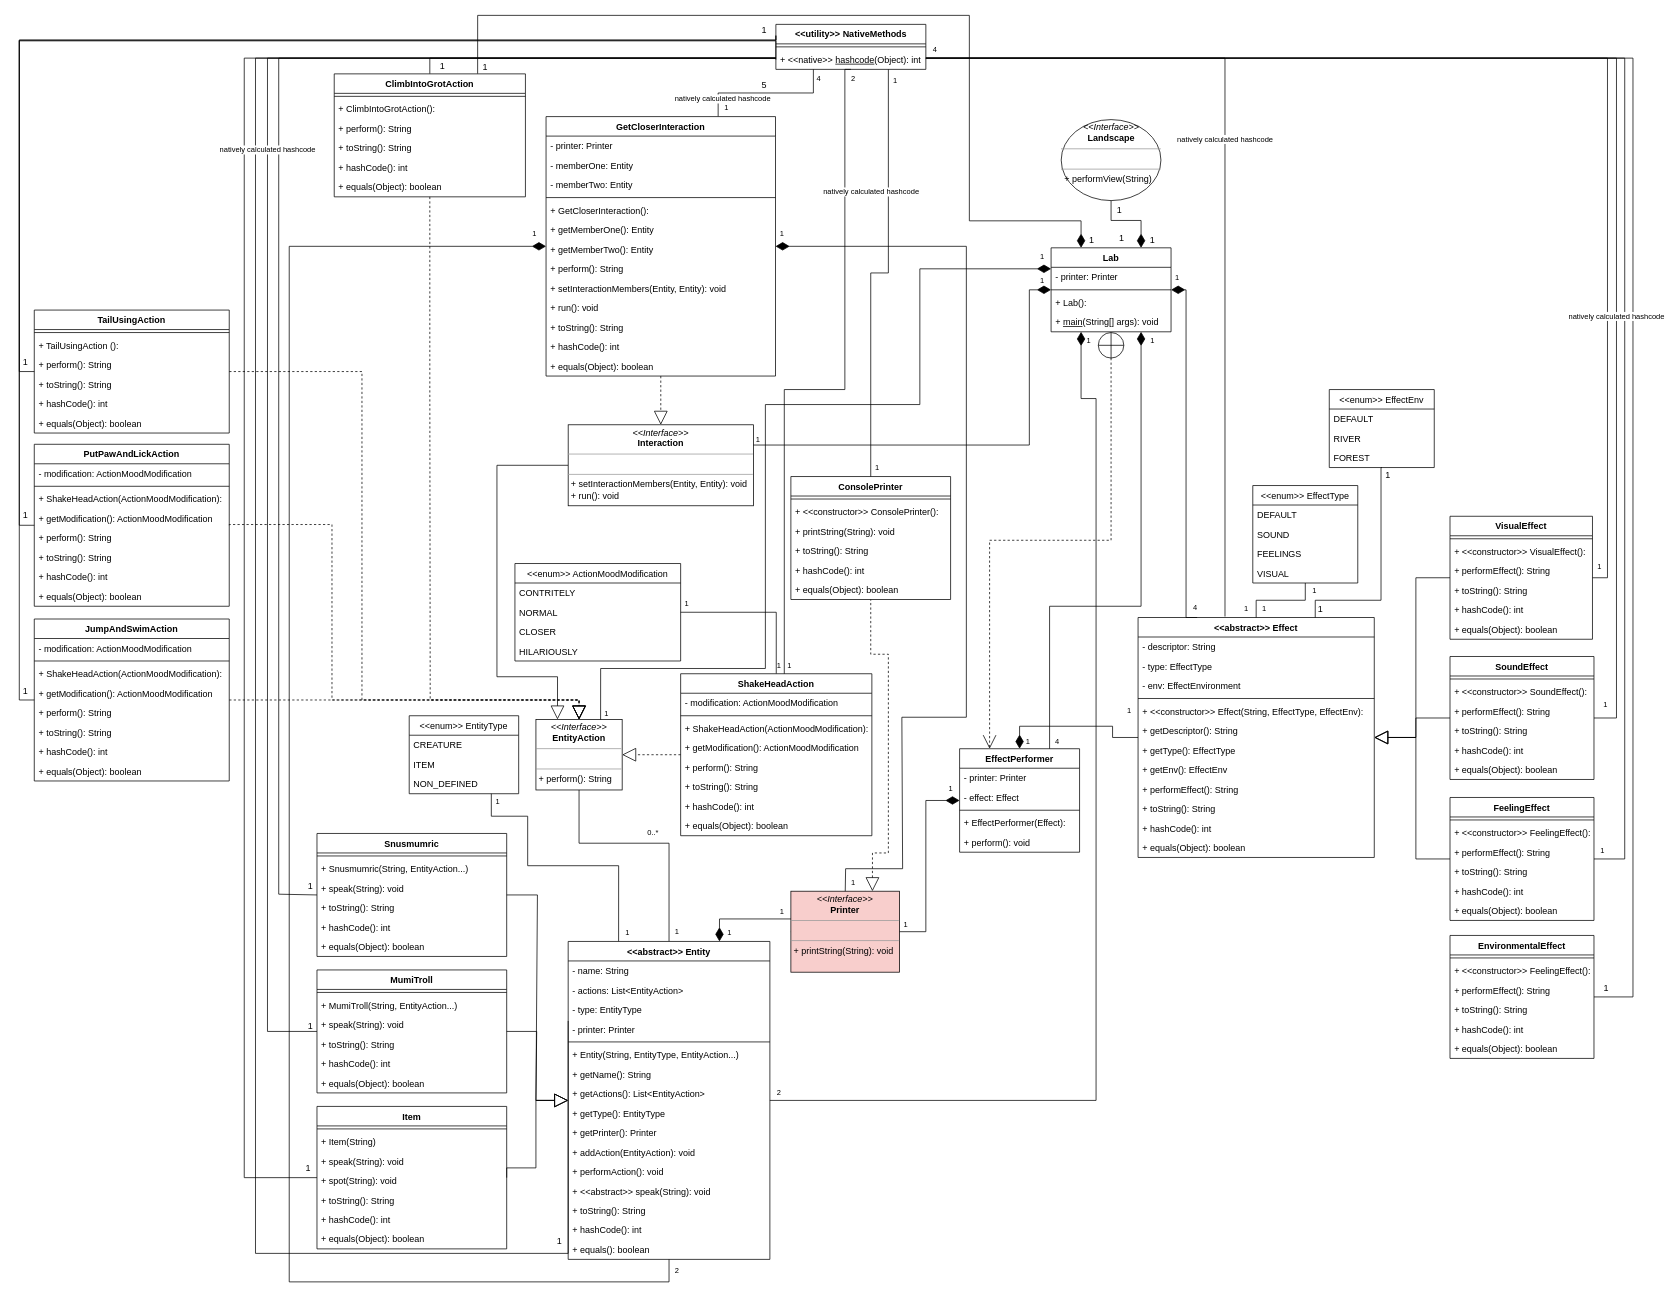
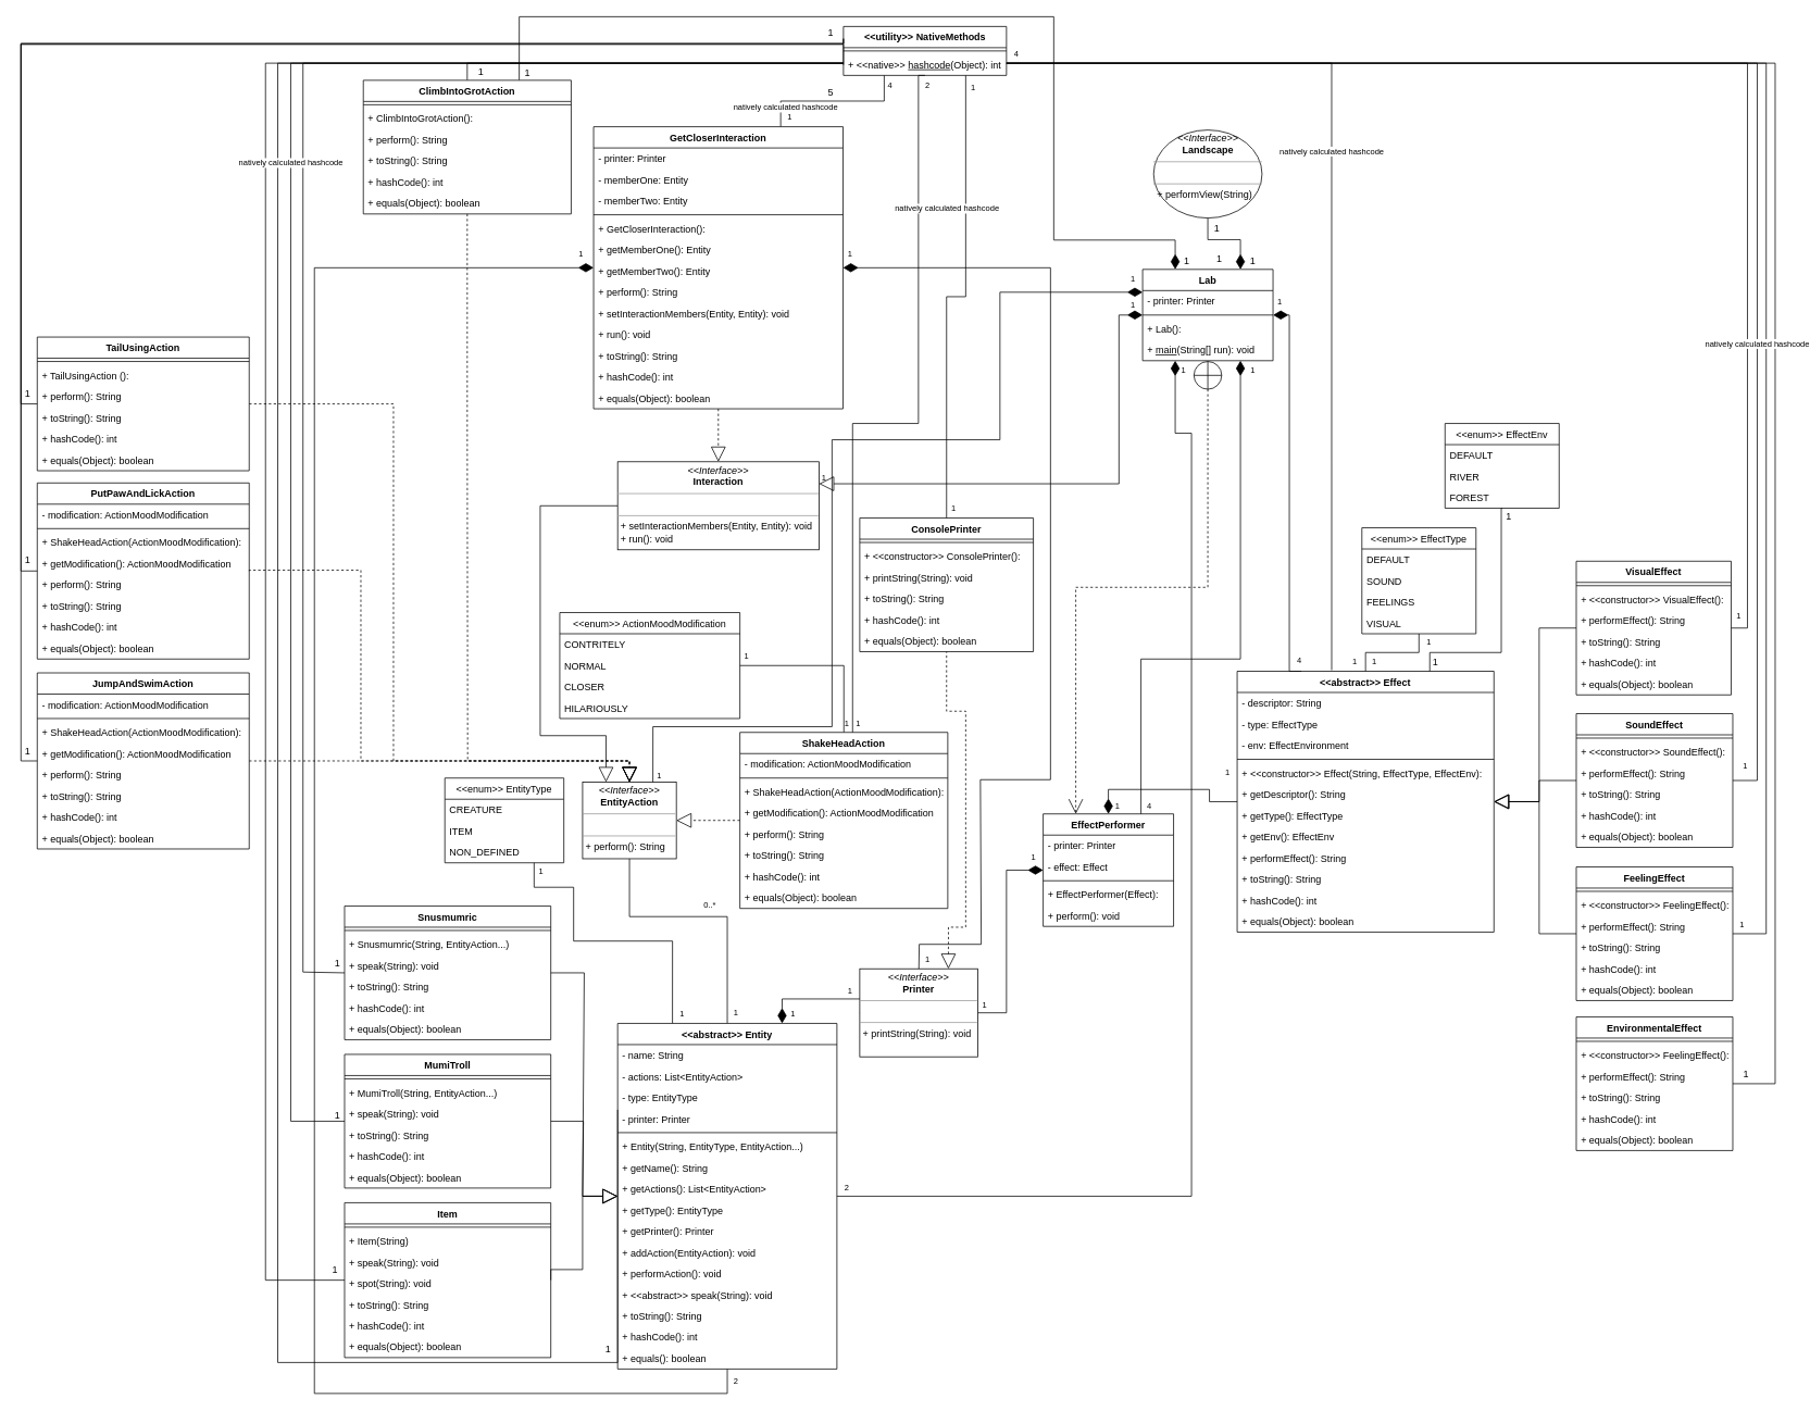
- <mxCell id="154" value="+ &lt;u&gt;main&lt;/u&gt;(String[] args): void" style="text;strokeColor=none;fillColor=none;align=left;verticalAlign=top;spacingLeft=4;spacingRight=4;overflow=hidden;rotatable=0;points=[[0,0.5],[1,0.5]];portConstraint=eastwest;fontStyle=0;html=1;" parent="150" vertex="1"><mxGeometry y="86" width="160" height="26" as="geometry" /></mxCell>
+ <mxCell id="154" value="+ &lt;u&gt;main&lt;/u&gt;(String[] run): void" style="text;strokeColor=none;fillColor=none;align=left;verticalAlign=top;spacingLeft=4;spacingRight=4;overflow=hidden;rotatable=0;points=[[0,0.5],[1,0.5]];portConstraint=eastwest;fontStyle=0;html=1;" parent="150" vertex="1"><mxGeometry y="86" width="160" height="26" as="geometry" /></mxCell>
- <mxCell id="146" style="edgeStyle=orthogonalEdgeStyle;rounded=0;orthogonalLoop=1;jettySize=auto;html=1;exitX=0;exitY=0.5;exitDx=0;exitDy=0;entryX=1;entryY=0.25;entryDx=0;entryDy=0;strokeColor=default;startArrow=diamondThin;startFill=1;endArrow=none;endFill=0;startSize=16;endSize=16;" parent="1" source="150" target="126" edge="1"><mxGeometry relative="1" as="geometry"><Array as="points"><mxPoint x="1372" y="386" /><mxPoint x="1372" y="593" /></Array></mxGeometry></mxCell>
+ <mxCell id="146" style="edgeStyle=orthogonalEdgeStyle;rounded=0;orthogonalLoop=1;jettySize=auto;html=1;exitX=0;exitY=0.5;exitDx=0;exitDy=0;entryX=1;entryY=0.25;entryDx=0;entryDy=0;strokeColor=default;startArrow=diamondThin;startFill=1;endArrow=block;endFill=0;startSize=16;endSize=16;" parent="1" source="150" target="126" edge="1"><mxGeometry relative="1" as="geometry"><Array as="points"><mxPoint x="1372" y="386" /><mxPoint x="1372" y="593" /></Array></mxGeometry></mxCell>
- <mxCell id="127" value="&lt;p style=&quot;margin:0px;margin-top:4px;text-align:center;&quot;&gt;&lt;i&gt;&amp;lt;&amp;lt;Interface&amp;gt;&amp;gt;&lt;/i&gt;&lt;br&gt;&lt;b&gt;Printer&lt;/b&gt;&lt;/p&gt;&lt;hr size=&quot;1&quot;&gt;&lt;p style=&quot;margin:0px;margin-left:4px;&quot;&gt;&lt;br&gt;&lt;/p&gt;&lt;hr size=&quot;1&quot;&gt;&lt;p style=&quot;margin:0px;margin-left:4px;&quot;&gt;+ printString(String): void&lt;/p&gt;" style="verticalAlign=top;align=left;overflow=fill;fontSize=12;fontFamily=Helvetica;html=1;fillColor=#f8cecc;" parent="1" vertex="1"><mxGeometry x="1054" y="1188" width="145" height="108" as="geometry" /></mxCell>
+ <mxCell id="127" value="&lt;p style=&quot;margin:0px;margin-top:4px;text-align:center;&quot;&gt;&lt;i&gt;&amp;lt;&amp;lt;Interface&amp;gt;&amp;gt;&lt;/i&gt;&lt;br&gt;&lt;b&gt;Printer&lt;/b&gt;&lt;/p&gt;&lt;hr size=&quot;1&quot;&gt;&lt;p style=&quot;margin:0px;margin-left:4px;&quot;&gt;&lt;br&gt;&lt;/p&gt;&lt;hr size=&quot;1&quot;&gt;&lt;p style=&quot;margin:0px;margin-left:4px;&quot;&gt;+ printString(String): void&lt;/p&gt;" style="verticalAlign=top;align=left;overflow=fill;fontSize=12;fontFamily=Helvetica;html=1;" parent="1" vertex="1"><mxGeometry x="1054" y="1188" width="145" height="108" as="geometry" /></mxCell>
